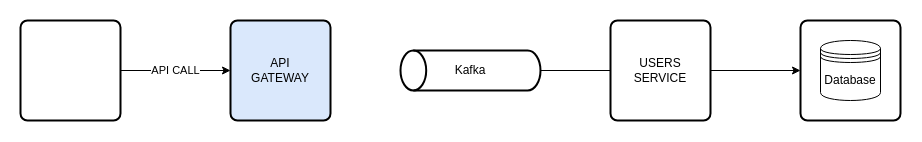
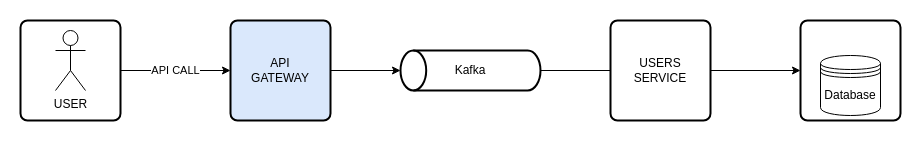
+ <mxCell id="7" value="USER" style="shape=umlActor;verticalLabelPosition=bottom;verticalAlign=top;html=1;outlineConnect=0;" parent="1" vertex="1"><mxGeometry x="55" y="30" width="30" height="60" as="geometry" /></mxCell>
+ <mxCell id="8" style="edgeStyle=orthogonalEdgeStyle;rounded=0;orthogonalLoop=1;jettySize=auto;html=1;exitX=1;exitY=0.5;exitDx=0;exitDy=0;entryX=1;entryY=0.5;entryDx=0;entryDy=0;entryPerimeter=0;" parent="1" source="9" target="4" edge="1"><mxGeometry relative="1" as="geometry" /></mxCell>
- <mxCell id="10" value="Database" style="shape=datastore;whiteSpace=wrap;html=1;" parent="1" vertex="1"><mxGeometry x="820" y="40" width="60" height="60" as="geometry" /></mxCell>
+ <mxCell id="10" value="Database" style="shape=datastore;whiteSpace=wrap;html=1;" parent="1" vertex="1"><mxGeometry x="820" y="55" width="60" height="60" as="geometry" /></mxCell>
